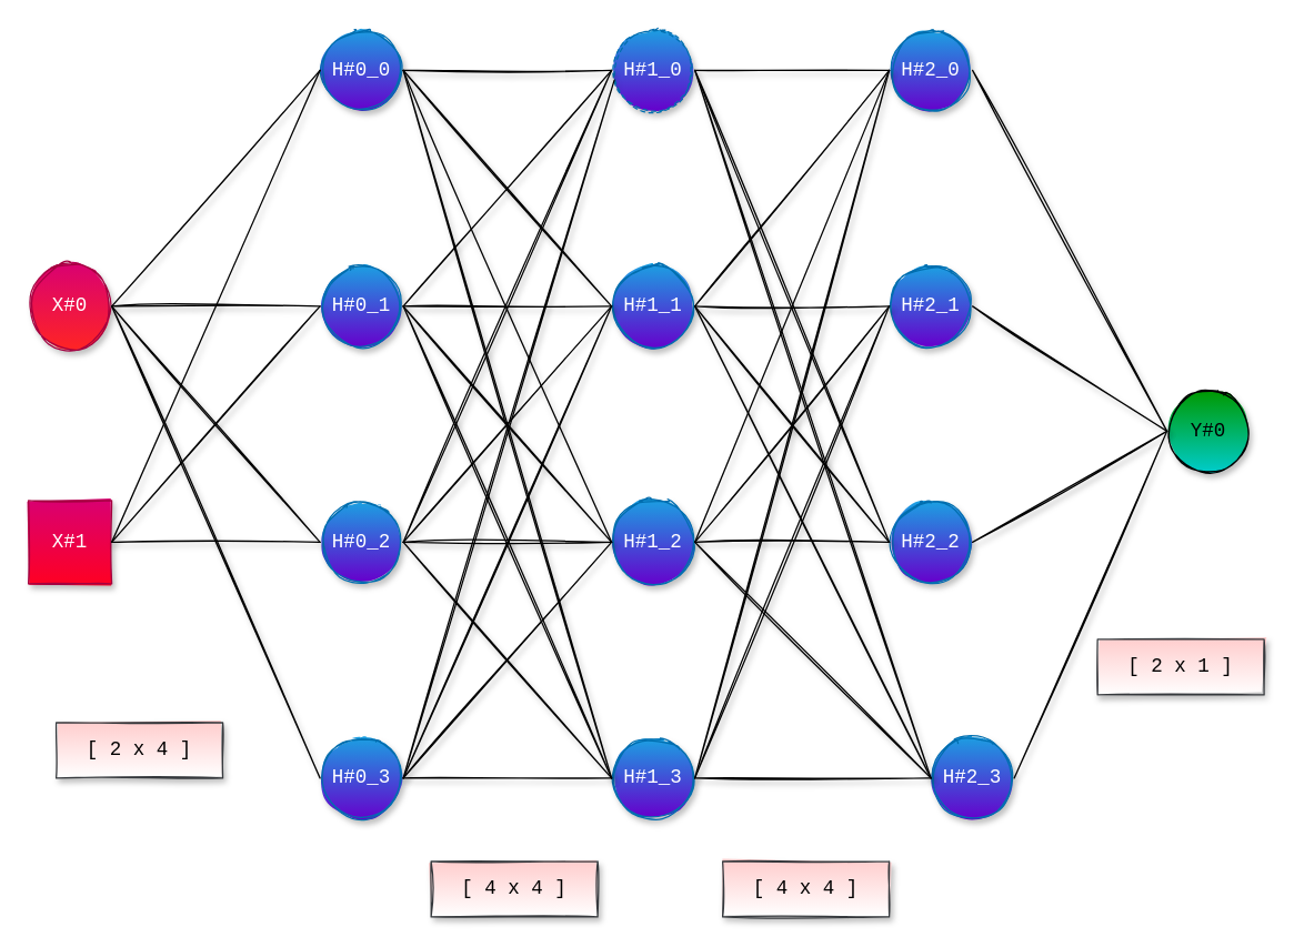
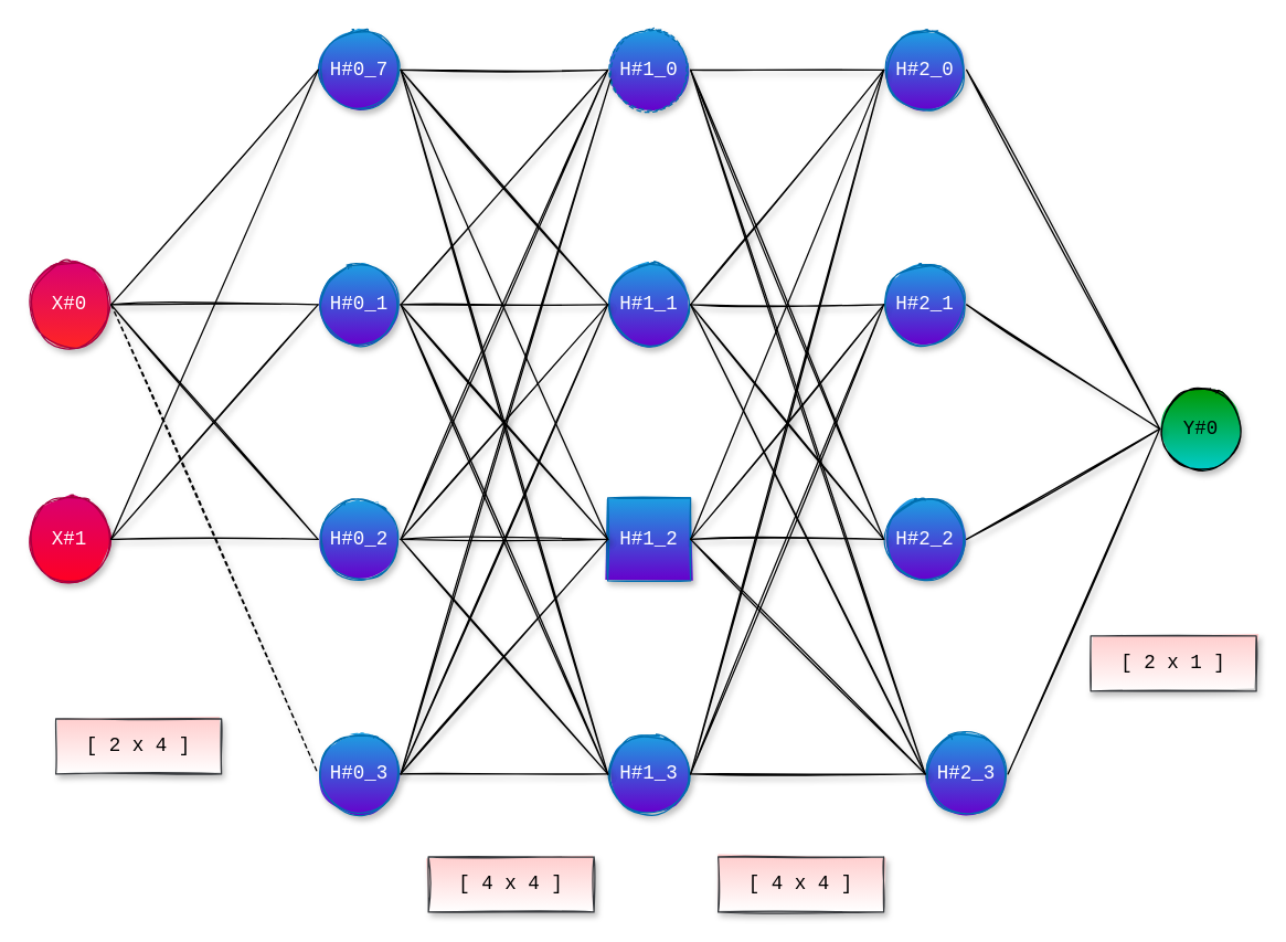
- <mxCell id="4" value="H#0_0" style="ellipse;whiteSpace=wrap;html=1;aspect=fixed;sketch=1;shadow=1;fontFamily=Courier New;fontSize=14;fillColor=#1ba1e2;strokeColor=#006EAF;fontColor=#ffffff;gradientColor=#6600CC;" parent="1" vertex="1"><mxGeometry x="230" y="20" width="60" height="60" as="geometry" /></mxCell>
+ <mxCell id="4" value="H#0_7" style="ellipse;whiteSpace=wrap;html=1;aspect=fixed;sketch=1;shadow=1;fontFamily=Courier New;fontSize=14;fillColor=#1ba1e2;strokeColor=#006EAF;fontColor=#ffffff;gradientColor=#6600CC;" parent="1" vertex="1"><mxGeometry x="230" y="20" width="60" height="60" as="geometry" /></mxCell>
- <mxCell id="3" value="X#1" style="whiteSpace=wrap;html=1;aspect=fixed;sketch=1;shadow=1;fontFamily=Courier New;fontSize=14;fillColor=#d80073;strokeColor=#A50040;fontColor=#ffffff;gradientColor=#FF0022;rounded=0;" parent="1" vertex="1"><mxGeometry x="20" y="360" width="60" height="60" as="geometry" /></mxCell>
+ <mxCell id="3" value="X#1" style="ellipse;whiteSpace=wrap;html=1;aspect=fixed;sketch=1;shadow=1;fontFamily=Courier New;fontSize=14;fillColor=#d80073;strokeColor=#A50040;fontColor=#ffffff;gradientColor=#FF0022;" parent="1" vertex="1"><mxGeometry x="20" y="360" width="60" height="60" as="geometry" /></mxCell>
- <mxCell id="10" value="H#1_2" style="ellipse;whiteSpace=wrap;html=1;aspect=fixed;sketch=1;shadow=1;fontFamily=Courier New;fontSize=14;fillColor=#1ba1e2;strokeColor=#006EAF;fontColor=#ffffff;gradientColor=#6600CC;" parent="1" vertex="1"><mxGeometry x="440" y="360" width="60" height="60" as="geometry" /></mxCell>
+ <mxCell id="10" value="H#1_2" style="whiteSpace=wrap;html=1;aspect=fixed;sketch=1;shadow=1;fontFamily=Courier New;fontSize=14;fillColor=#1ba1e2;strokeColor=#006EAF;fontColor=#ffffff;gradientColor=#6600CC;rounded=0;" parent="1" vertex="1"><mxGeometry x="440" y="360" width="60" height="60" as="geometry" /></mxCell>
- <mxCell id="20" value="" style="endArrow=none;html=1;entryX=0;entryY=0.5;entryDx=0;entryDy=0;exitX=1;exitY=0.5;exitDx=0;exitDy=0;sketch=1;shadow=1;fontFamily=Courier New;fontSize=14;" parent="1" source="2" target="7" edge="1"><mxGeometry width="50" height="50" relative="1" as="geometry"><mxPoint x="110" y="250" as="sourcePoint" /><mxPoint x="260" y="80" as="targetPoint" /></mxGeometry></mxCell>
+ <mxCell id="20" value="" style="endArrow=none;html=1;entryX=0;entryY=0.5;entryDx=0;entryDy=0;exitX=1;exitY=0.5;exitDx=0;exitDy=0;sketch=1;shadow=1;fontFamily=Courier New;fontSize=14;dashed=1;" parent="1" source="2" target="7" edge="1"><mxGeometry width="50" height="50" relative="1" as="geometry"><mxPoint x="110" y="250" as="sourcePoint" /><mxPoint x="260" y="80" as="targetPoint" /></mxGeometry></mxCell>
